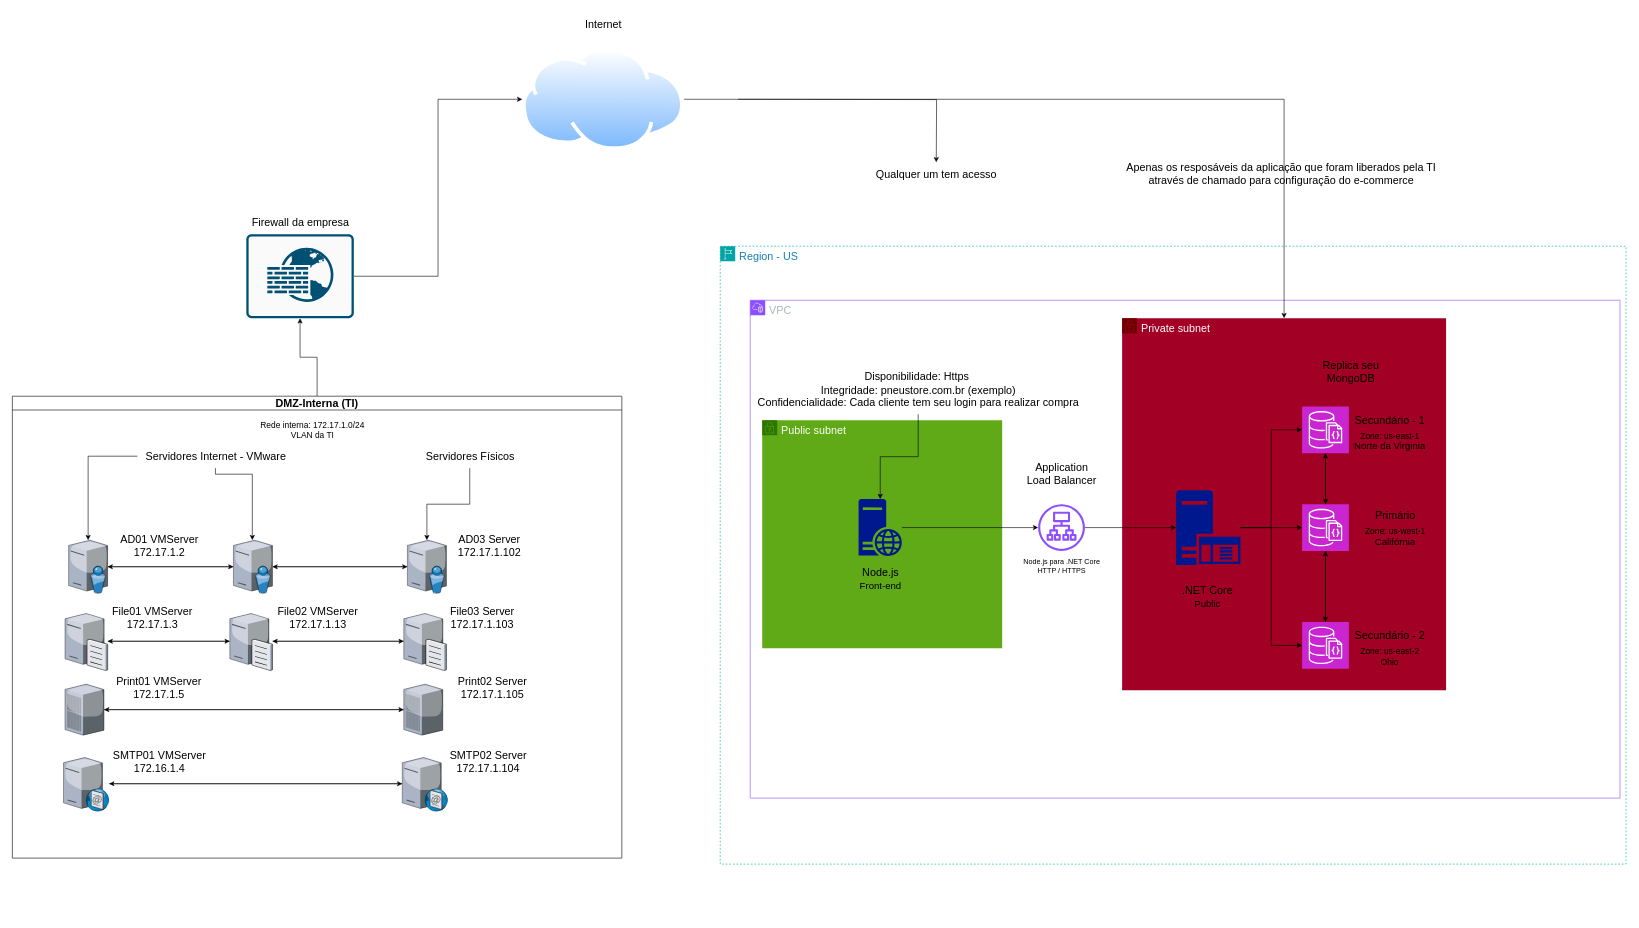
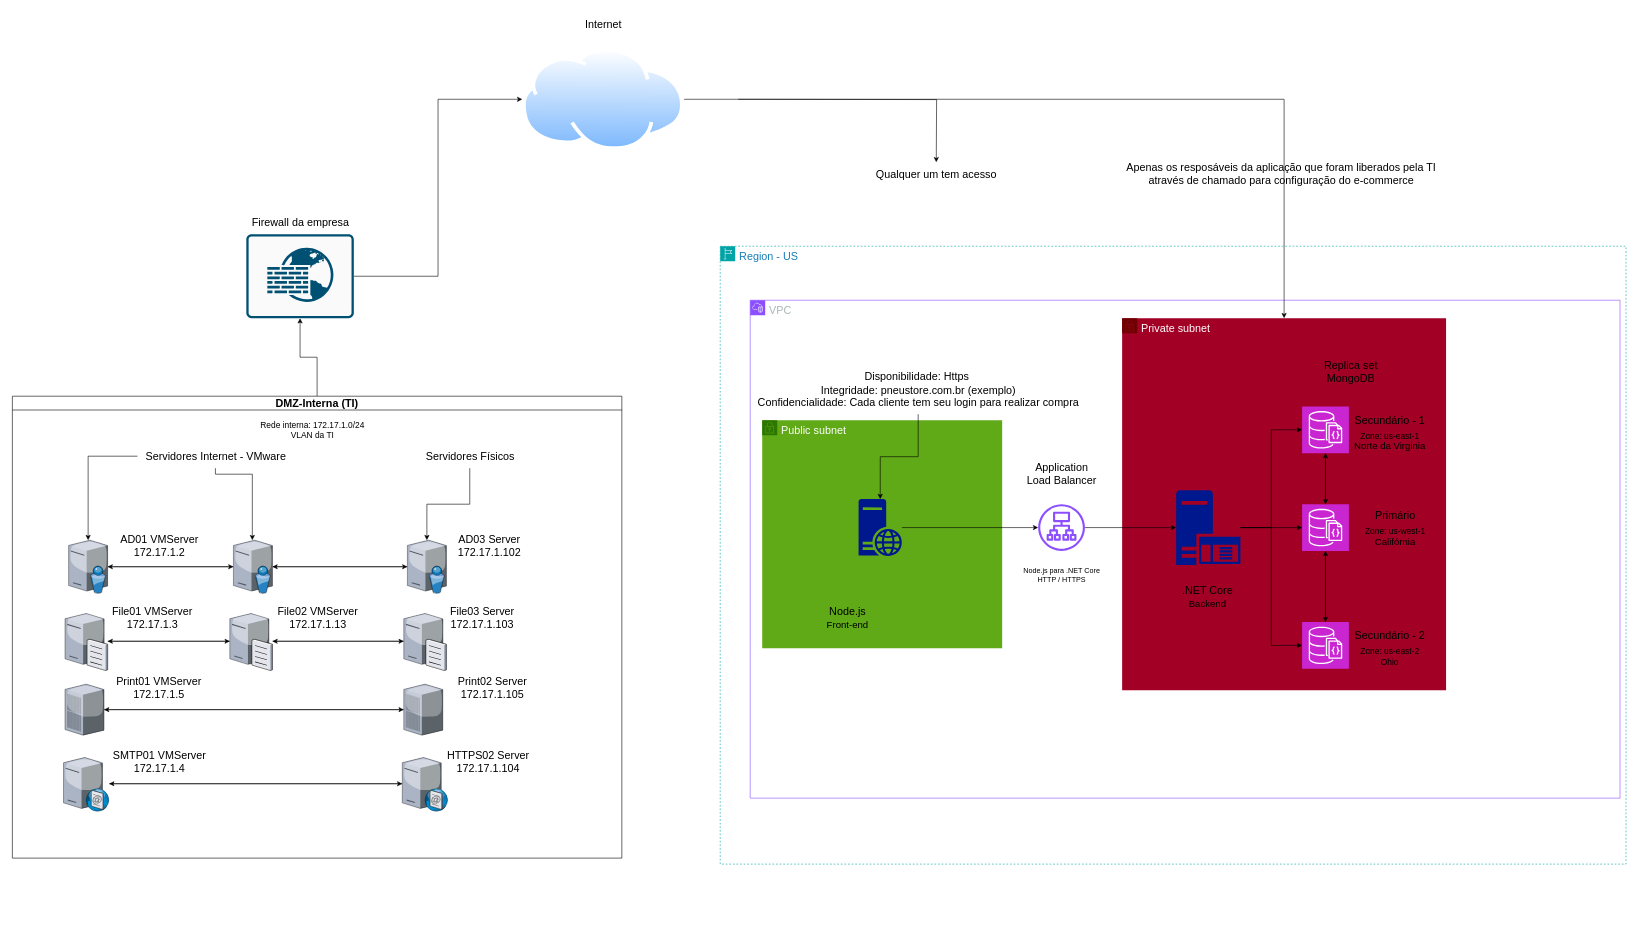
- <mxCell id="11" value="&lt;font style=&quot;font-size: 18px;&quot;&gt;Replica seu&lt;br&gt;MongoDB&lt;/font&gt;" style="text;html=1;align=center;verticalAlign=middle;resizable=0;points=[];autosize=1;strokeColor=none;fillColor=none;labelBackgroundColor=none;" parent="4" vertex="1"><mxGeometry x="326" y="60.0" width="110" height="60" as="geometry" /></mxCell>
+ <mxCell id="11" value="&lt;font style=&quot;font-size: 18px;&quot;&gt;Replica set&lt;br&gt;MongoDB&lt;/font&gt;" style="text;html=1;align=center;verticalAlign=middle;resizable=0;points=[];autosize=1;strokeColor=none;fillColor=none;labelBackgroundColor=none;" parent="4" vertex="1"><mxGeometry x="326" y="60.0" width="110" height="60" as="geometry" /></mxCell>
- <mxCell id="30" value="Node.js para .NET Core&lt;br&gt;HTTP / HTTPS" style="text;html=1;align=center;verticalAlign=middle;resizable=0;points=[];autosize=1;strokeColor=none;fillColor=none;" parent="3" vertex="1"><mxGeometry x="444" y="423" width="150" height="40" as="geometry" /></mxCell>
+ <mxCell id="30" value="Node.js para .NET Core&lt;br&gt;HTTP / HTTPS" style="text;html=1;align=center;verticalAlign=middle;resizable=0;points=[];autosize=1;strokeColor=none;fillColor=none;" parent="3" vertex="1"><mxGeometry x="444" y="438" width="150" height="40" as="geometry" /></mxCell>
- <mxCell id="25" value="&lt;font style=&quot;font-size: 18px;&quot;&gt;Node.js&lt;/font&gt;&lt;div&gt;&lt;font size=&quot;3&quot;&gt;Front-end&lt;/font&gt;&lt;/div&gt;" style="text;html=1;align=center;verticalAlign=middle;resizable=0;points=[];autosize=1;strokeColor=none;fillColor=none;" parent="24" vertex="1"><mxGeometry x="151.75" y="240" width="90" height="50" as="geometry" /></mxCell>
+ <mxCell id="25" value="&lt;font style=&quot;font-size: 18px;&quot;&gt;Node.js&lt;/font&gt;&lt;div&gt;&lt;font size=&quot;3&quot;&gt;Front-end&lt;/font&gt;&lt;/div&gt;" style="text;html=1;align=center;verticalAlign=middle;resizable=0;points=[];autosize=1;strokeColor=none;fillColor=none;" parent="24" vertex="1"><mxGeometry x="96.75" y="305" width="90" height="50" as="geometry" /></mxCell>
- <mxCell id="21" value="&lt;font style=&quot;font-size: 18px;&quot;&gt;.NET Core&lt;/font&gt;&lt;div&gt;&lt;font size=&quot;3&quot;&gt;Public&lt;/font&gt;&lt;/div&gt;" style="text;html=1;align=center;verticalAlign=middle;resizable=0;points=[];autosize=1;strokeColor=none;fillColor=none;" parent="4" vertex="1"><mxGeometry x="87.17" y="440" width="110" height="50" as="geometry" /></mxCell>
+ <mxCell id="21" value="&lt;font style=&quot;font-size: 18px;&quot;&gt;.NET Core&lt;/font&gt;&lt;div&gt;&lt;font size=&quot;3&quot;&gt;Backend&lt;/font&gt;&lt;/div&gt;" style="text;html=1;align=center;verticalAlign=middle;resizable=0;points=[];autosize=1;strokeColor=none;fillColor=none;" parent="4" vertex="1"><mxGeometry x="87.17" y="440" width="110" height="50" as="geometry" /></mxCell>
- <mxCell id="46" value="&lt;font style=&quot;font-size: 18px;&quot;&gt;SMTP01 VMServer&lt;/font&gt;&lt;div&gt;&lt;font style=&quot;font-size: 18px;&quot;&gt;172.16.1.4&lt;/font&gt;&lt;/div&gt;" style="text;html=1;align=center;verticalAlign=middle;resizable=0;points=[];autosize=1;strokeColor=none;fillColor=none;" parent="35" vertex="1"><mxGeometry x="155" y="580" width="180" height="60" as="geometry" /></mxCell>
+ <mxCell id="46" value="&lt;font style=&quot;font-size: 18px;&quot;&gt;SMTP01 VMServer&lt;/font&gt;&lt;div&gt;&lt;font style=&quot;font-size: 18px;&quot;&gt;172.17.1.4&lt;/font&gt;&lt;/div&gt;" style="text;html=1;align=center;verticalAlign=middle;resizable=0;points=[];autosize=1;strokeColor=none;fillColor=none;" parent="35" vertex="1"><mxGeometry x="155" y="580" width="180" height="60" as="geometry" /></mxCell>
- <mxCell id="66" value="&lt;font style=&quot;font-size: 18px;&quot;&gt;SMTP02 Server&lt;/font&gt;&lt;div&gt;&lt;font style=&quot;font-size: 18px;&quot;&gt;172.17.1.104&lt;/font&gt;&lt;/div&gt;" style="text;html=1;align=center;verticalAlign=middle;resizable=0;points=[];autosize=1;strokeColor=none;fillColor=none;" parent="35" vertex="1"><mxGeometry x="717.5" y="580" width="150" height="60" as="geometry" /></mxCell>
+ <mxCell id="66" value="&lt;font style=&quot;font-size: 18px;&quot;&gt;HTTPS02 Server&lt;/font&gt;&lt;div&gt;&lt;font style=&quot;font-size: 18px;&quot;&gt;172.17.1.104&lt;/font&gt;&lt;/div&gt;" style="text;html=1;align=center;verticalAlign=middle;resizable=0;points=[];autosize=1;strokeColor=none;fillColor=none;" parent="35" vertex="1"><mxGeometry x="717.5" y="580" width="150" height="60" as="geometry" /></mxCell>
